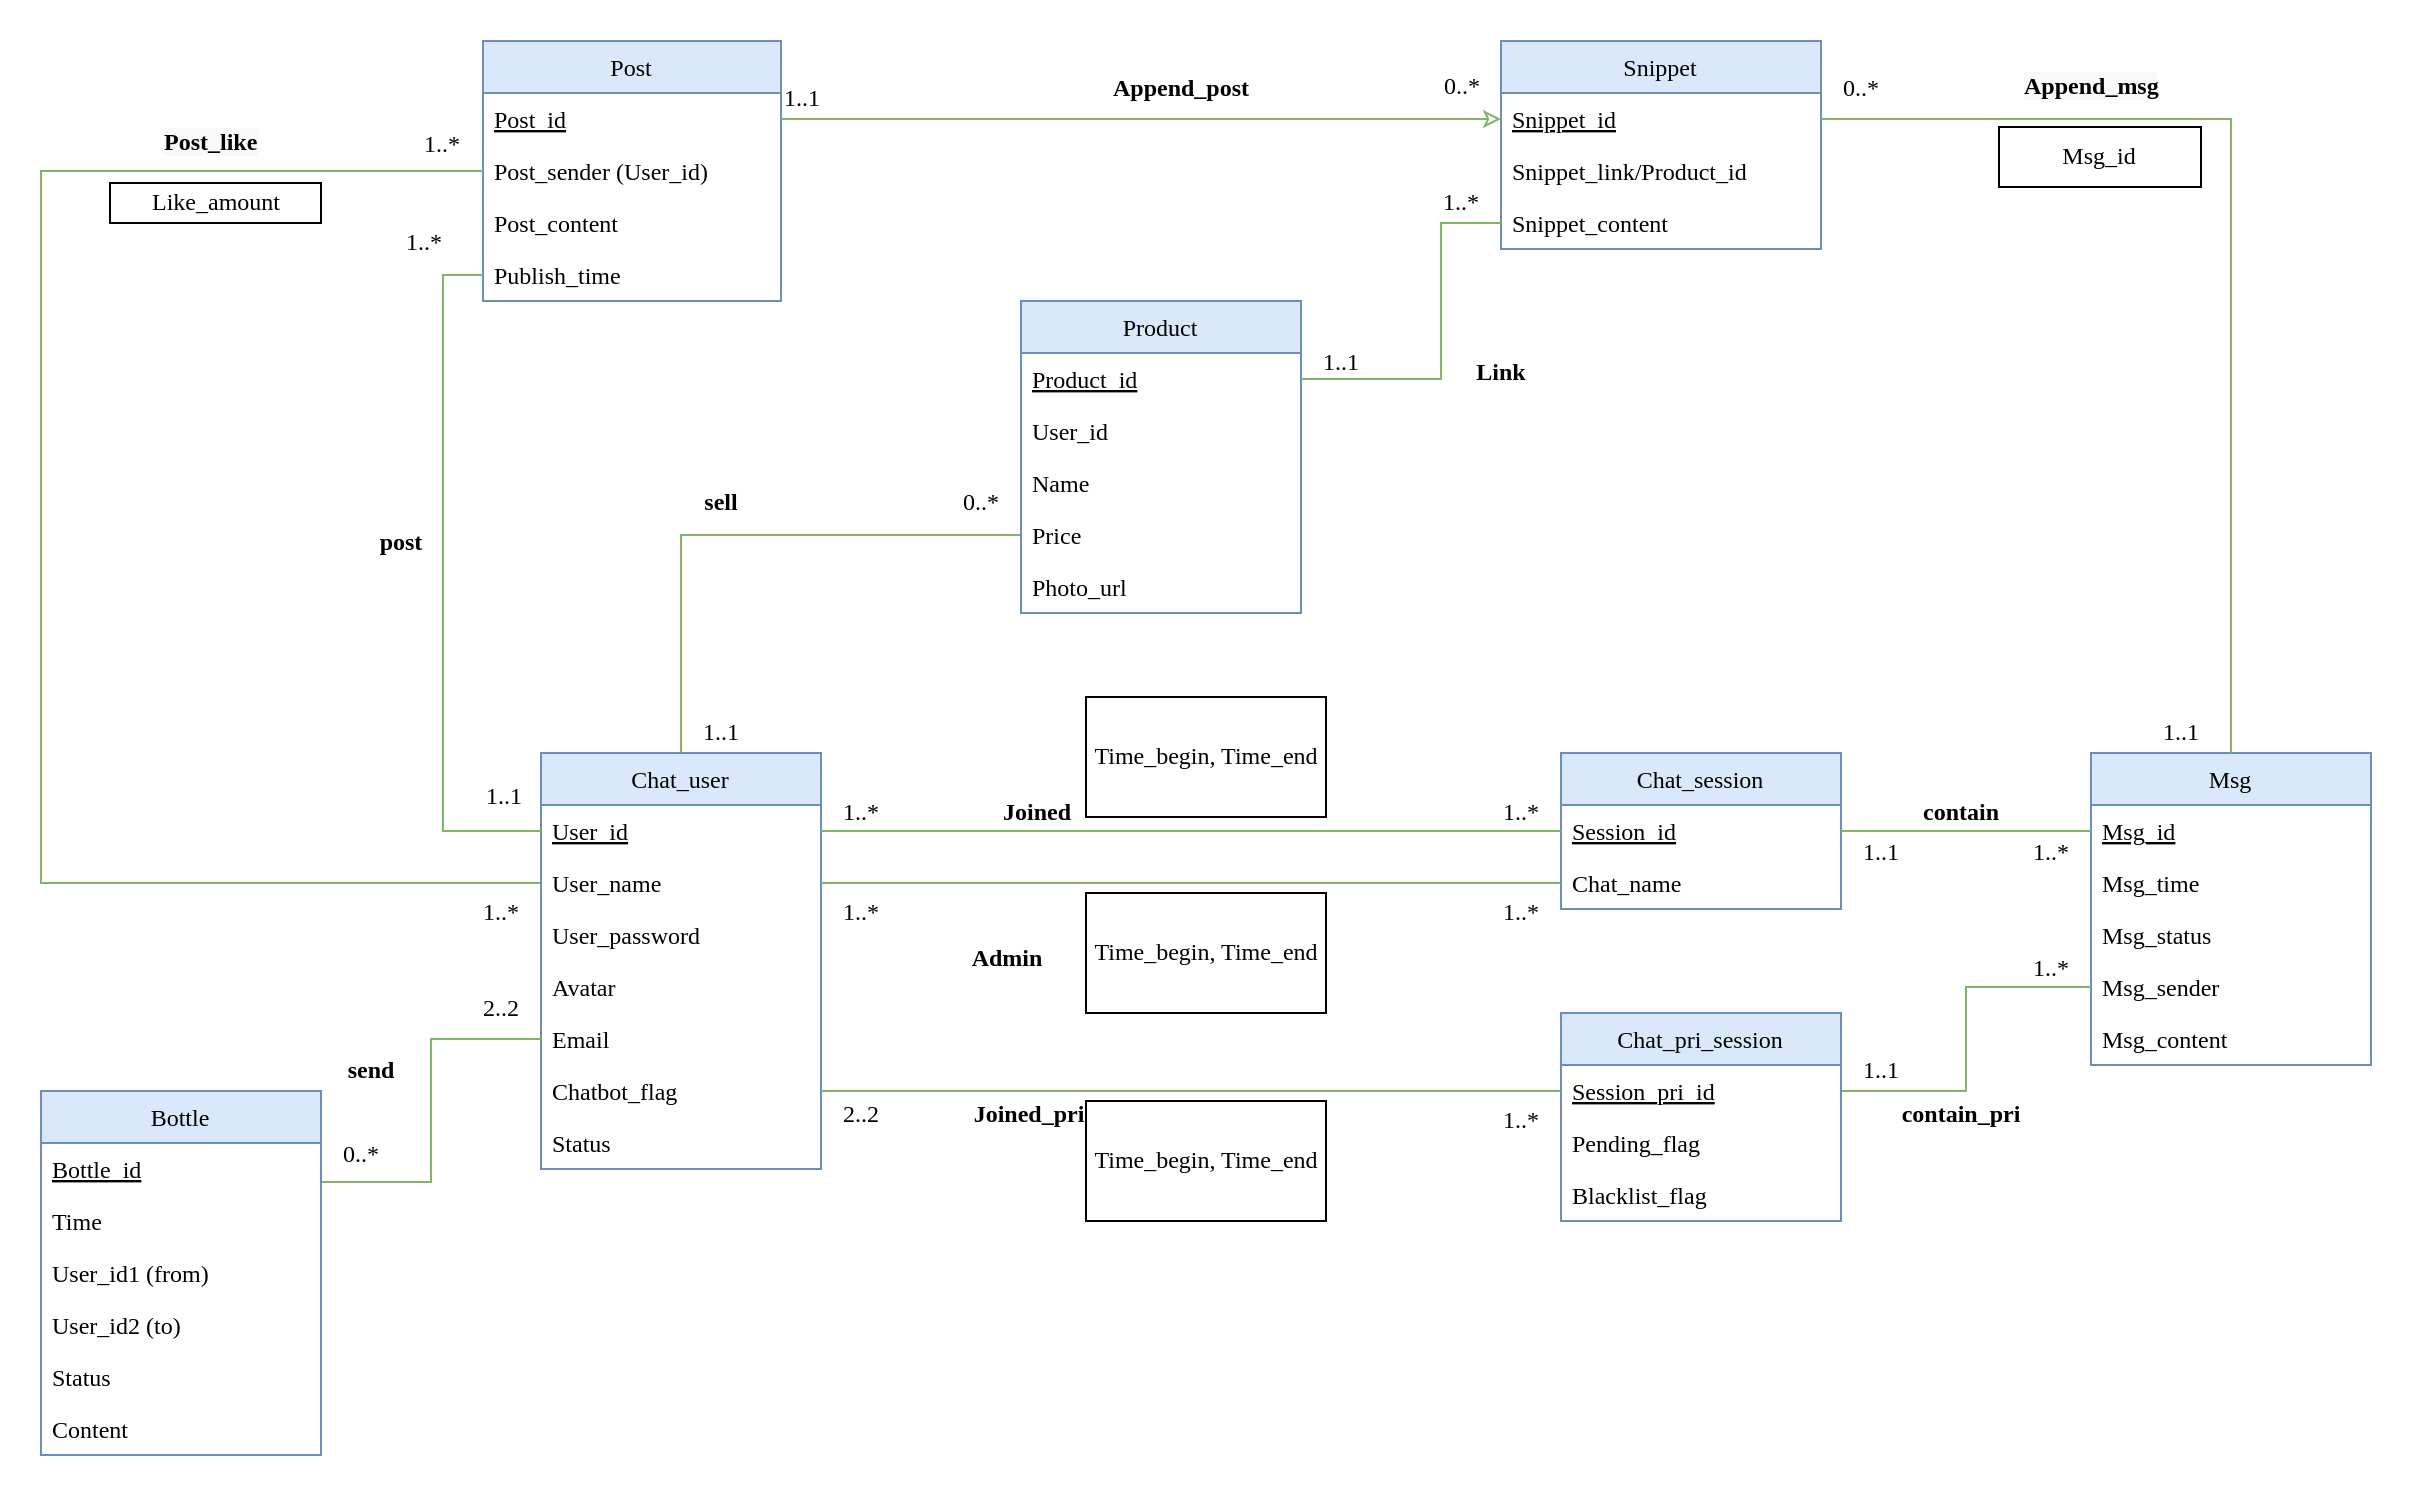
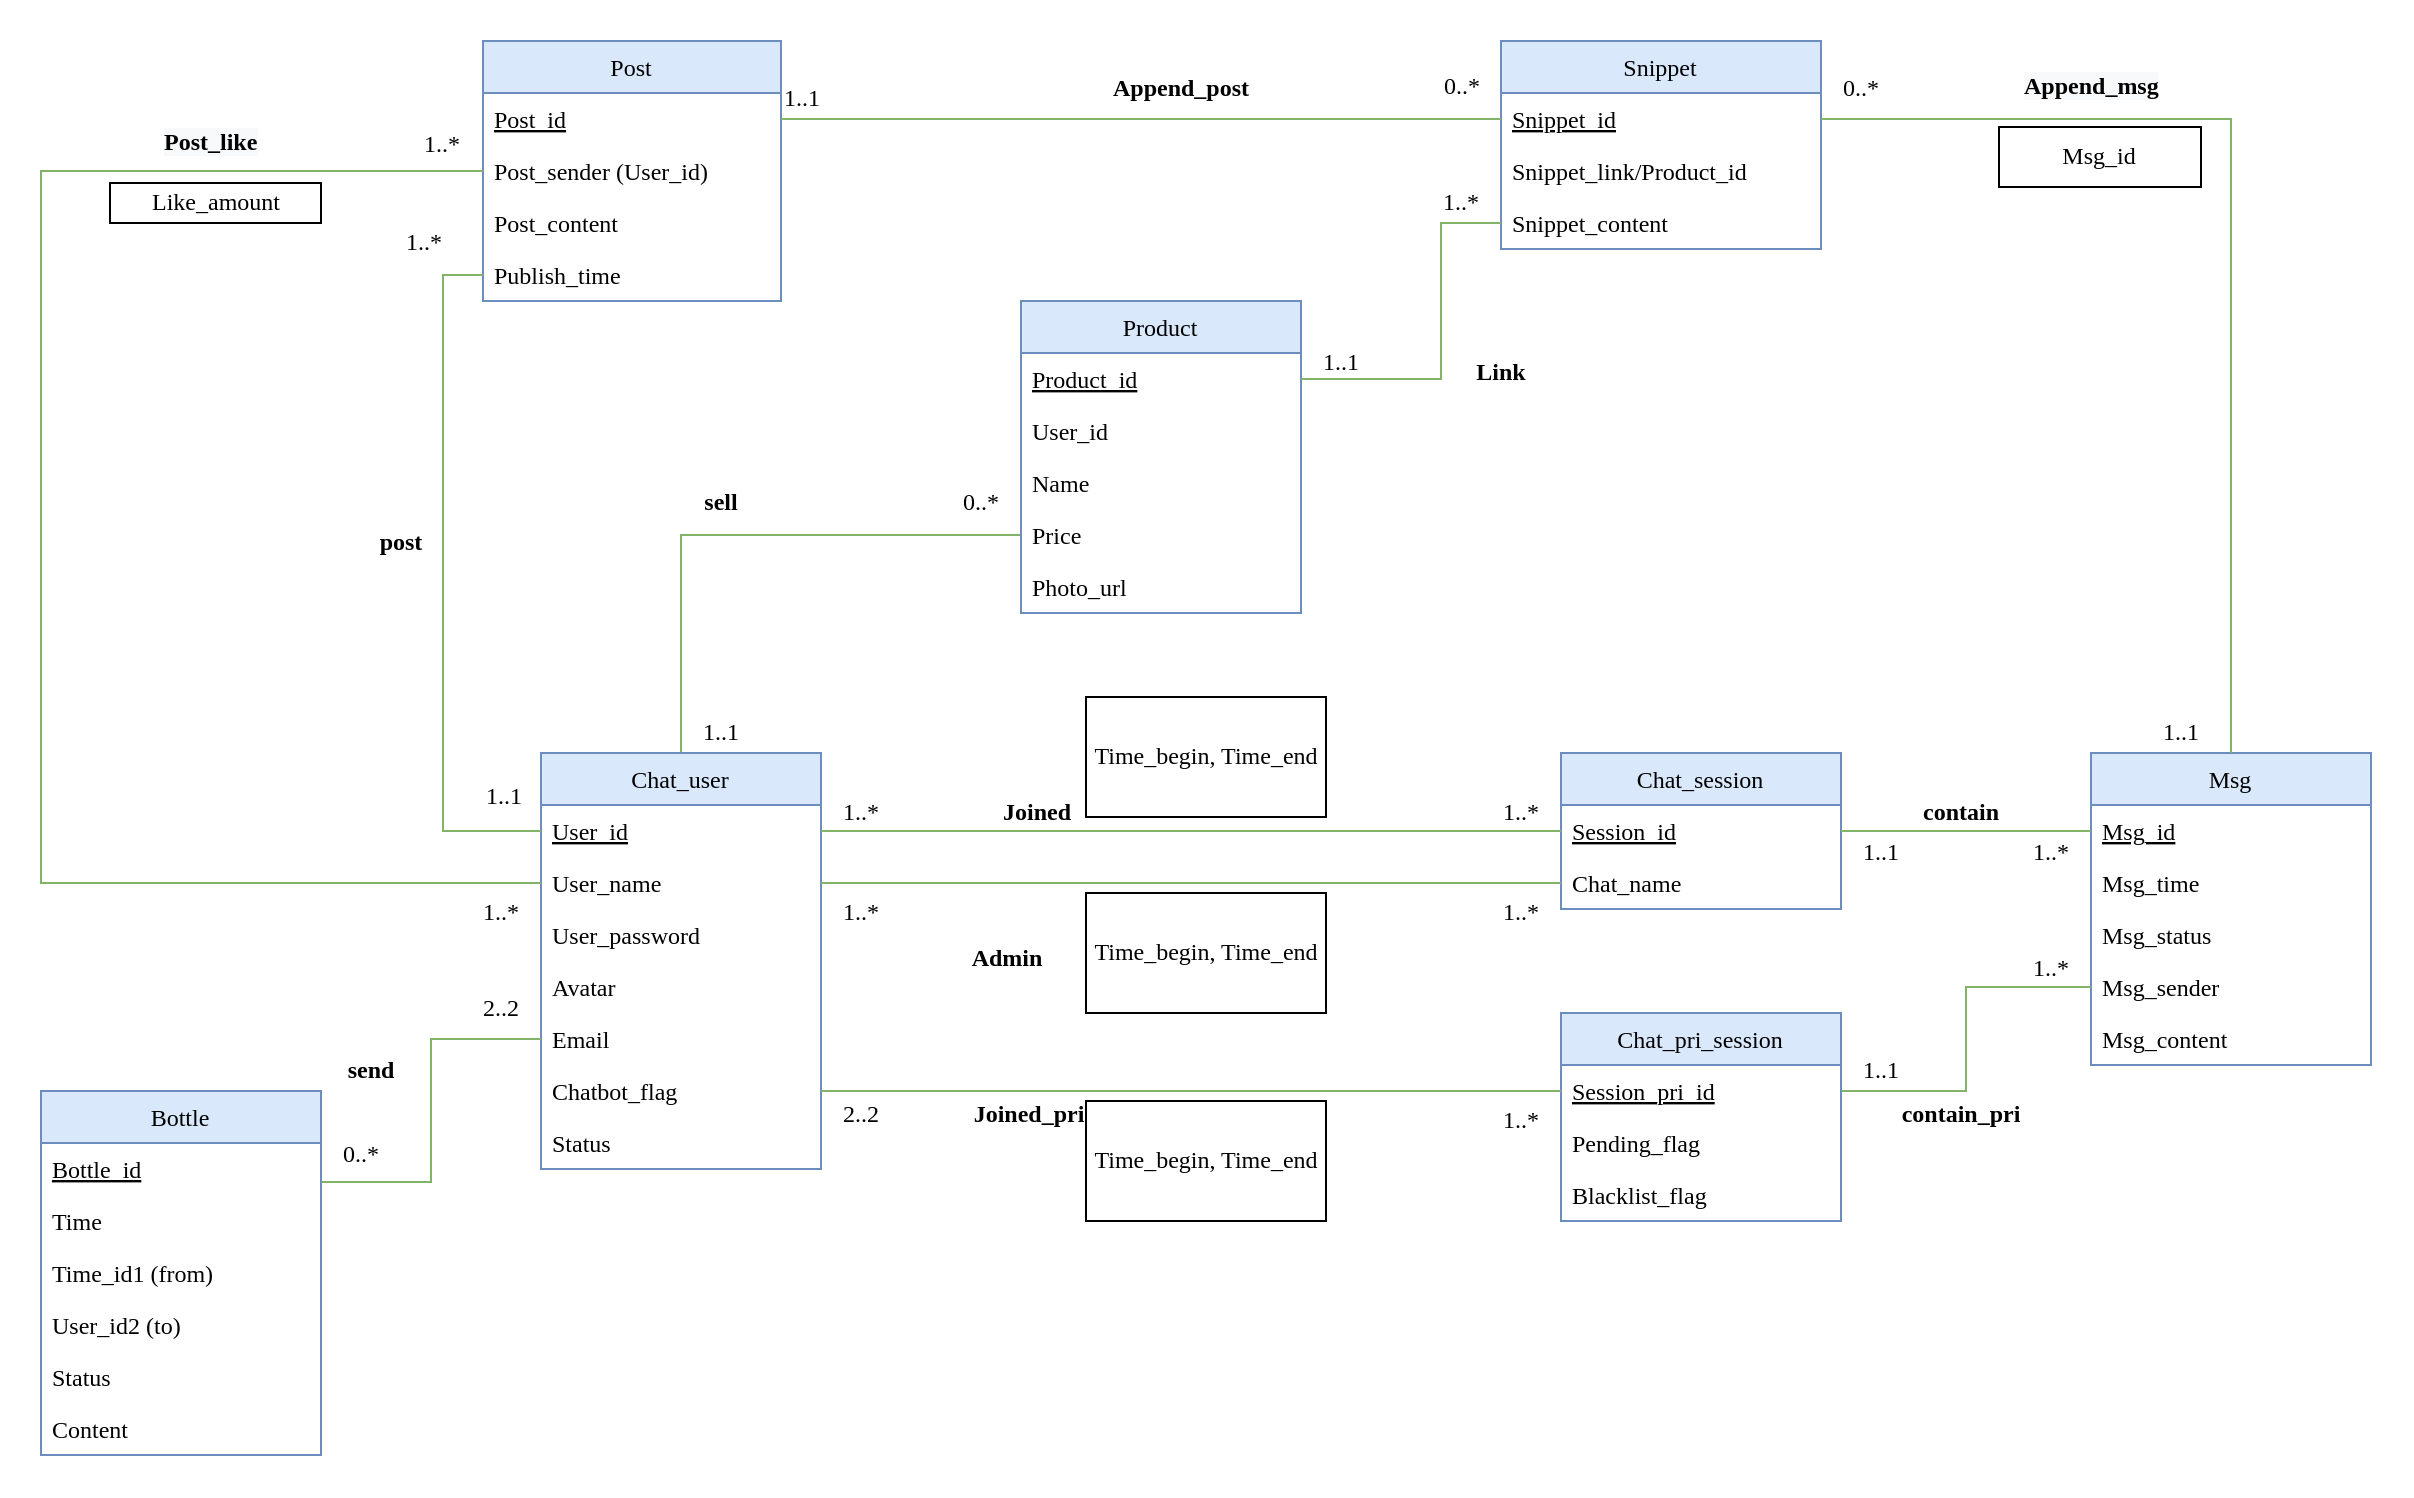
- <mxCell id="38" style="edgeStyle=orthogonalEdgeStyle;rounded=0;orthogonalLoop=1;jettySize=auto;html=1;exitX=1;exitY=0.5;exitDx=0;exitDy=0;endArrow=classic;endFill=0;fontFamily=Verdana;entryX=0;entryY=0.5;entryDx=0;entryDy=0;fillColor=#d5e8d4;strokeColor=#82b366;" parent="1" source="30" target="35" edge="1"><mxGeometry relative="1" as="geometry"><mxPoint x="750" y="61" as="targetPoint" /><Array as="points"><mxPoint x="680" y="59" /><mxPoint x="680" y="59" /></Array></mxGeometry></mxCell>
+ <mxCell id="38" style="edgeStyle=orthogonalEdgeStyle;rounded=0;orthogonalLoop=1;jettySize=auto;html=1;exitX=1;exitY=0.5;exitDx=0;exitDy=0;endArrow=none;endFill=0;fontFamily=Verdana;entryX=0;entryY=0.5;entryDx=0;entryDy=0;fillColor=#d5e8d4;strokeColor=#82b366;" parent="1" source="30" target="35" edge="1"><mxGeometry relative="1" as="geometry"><mxPoint x="750" y="61" as="targetPoint" /><Array as="points"><mxPoint x="680" y="59" /><mxPoint x="680" y="59" /></Array></mxGeometry></mxCell>
- <mxCell id="55" value="User_id1 (from)" style="text;strokeColor=none;fillColor=none;align=left;verticalAlign=top;spacingLeft=4;spacingRight=4;overflow=hidden;rotatable=0;points=[[0,0.5],[1,0.5]];portConstraint=eastwest;fontFamily=Verdana;" parent="52" vertex="1"><mxGeometry y="78" width="140" height="26" as="geometry" /></mxCell>
+ <mxCell id="55" value="Time_id1 (from)" style="text;strokeColor=none;fillColor=none;align=left;verticalAlign=top;spacingLeft=4;spacingRight=4;overflow=hidden;rotatable=0;points=[[0,0.5],[1,0.5]];portConstraint=eastwest;fontFamily=Verdana;" parent="52" vertex="1"><mxGeometry y="78" width="140" height="26" as="geometry" /></mxCell>
